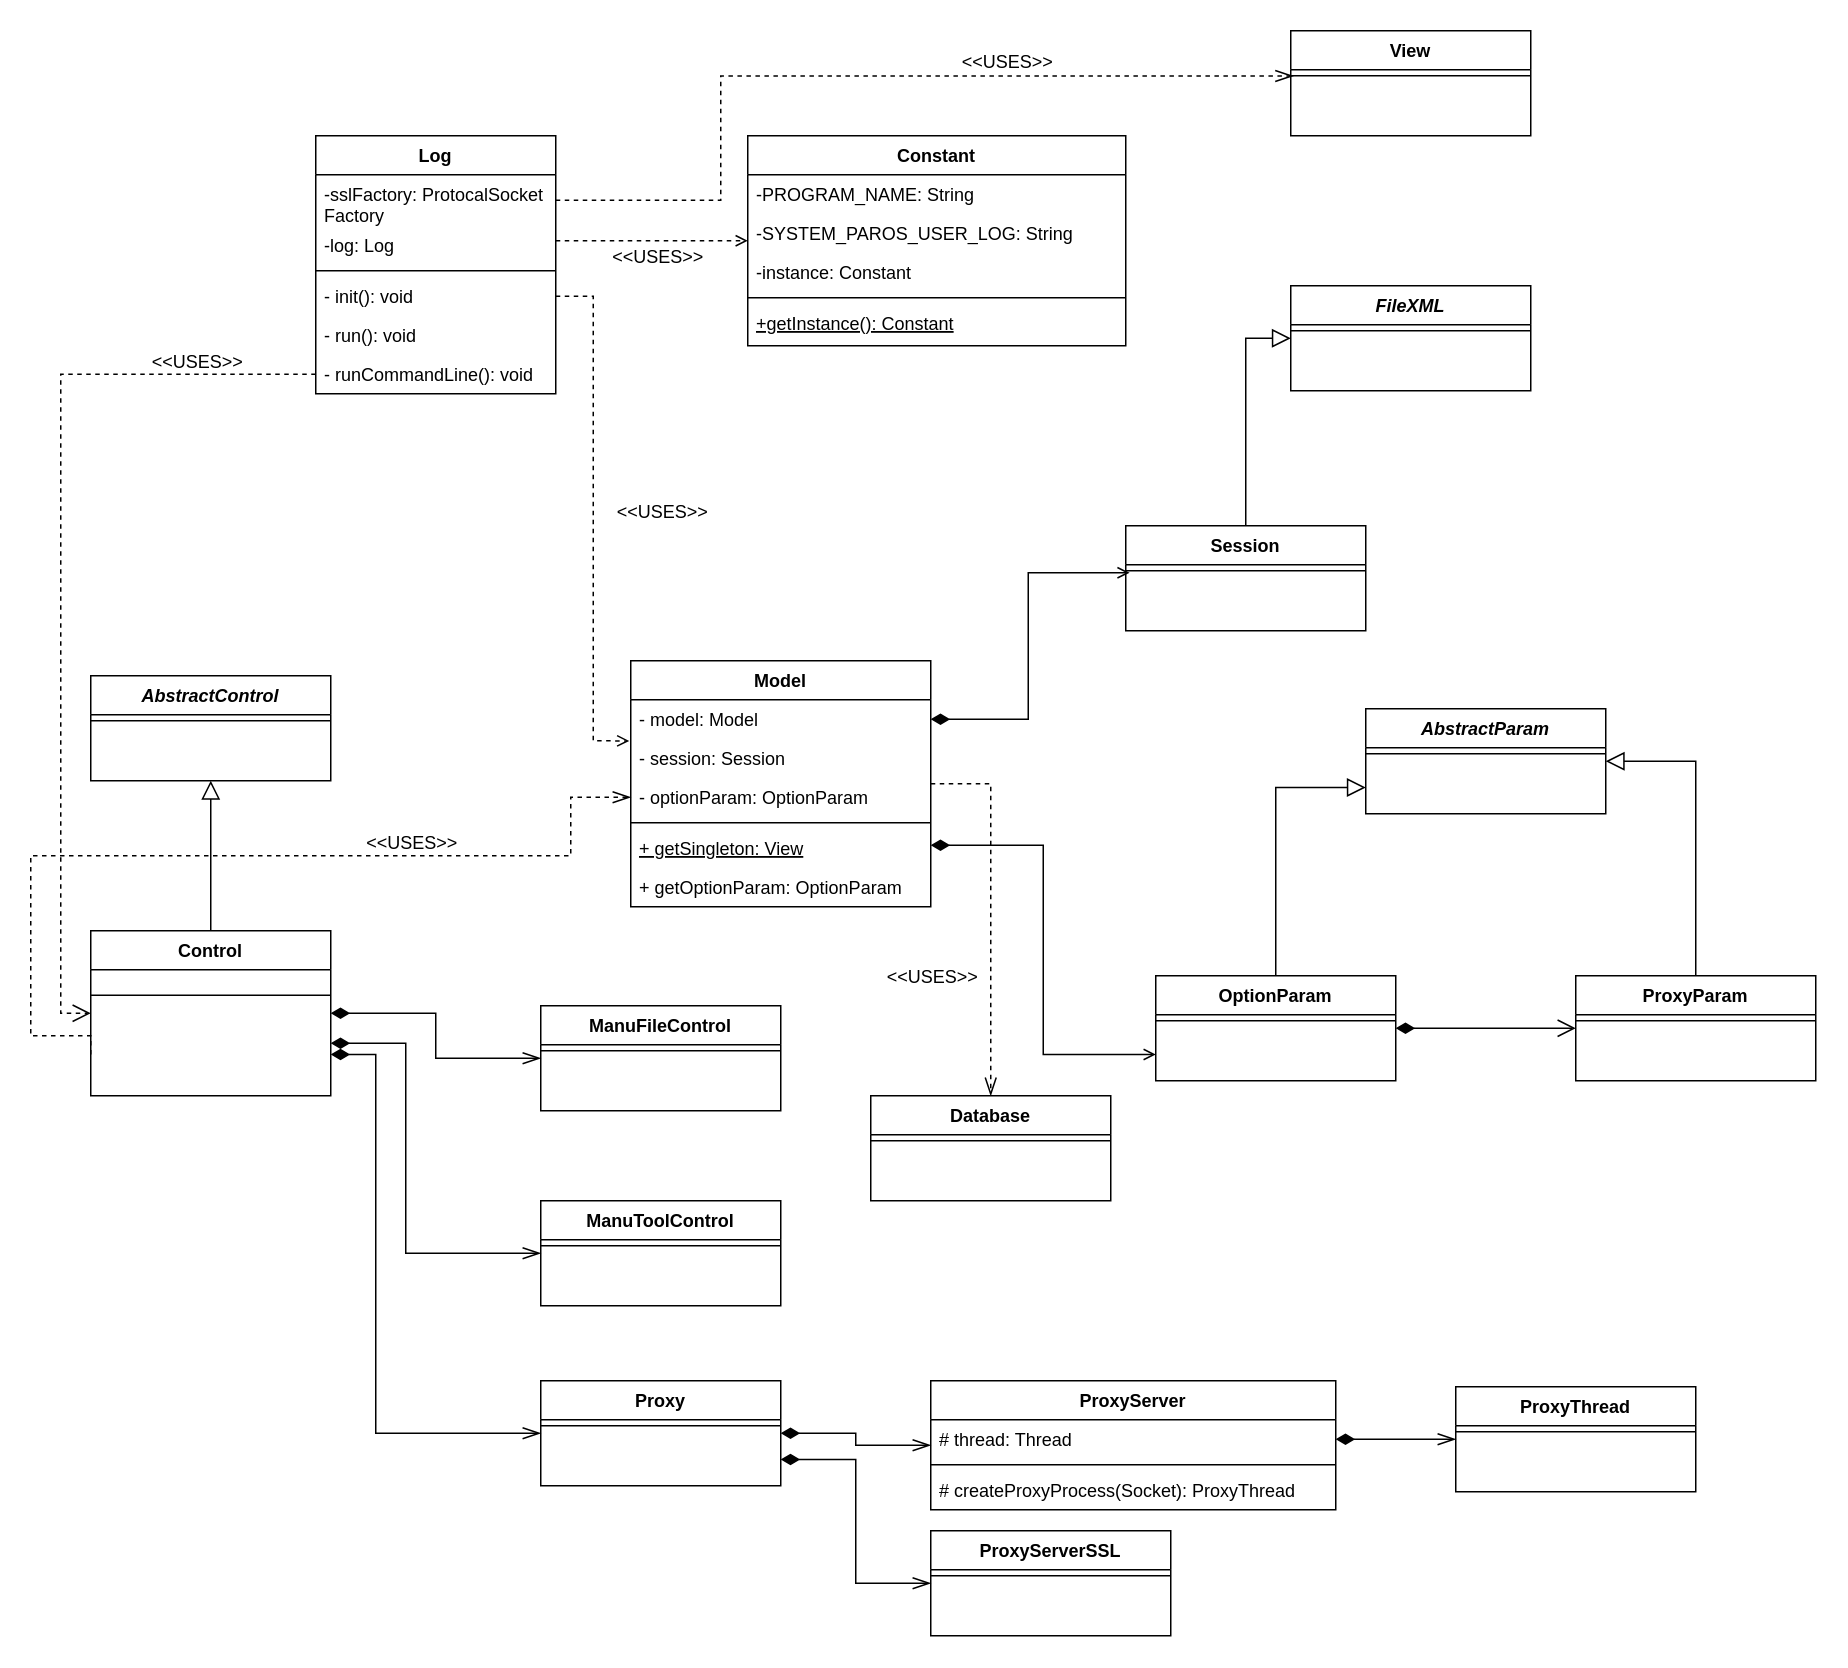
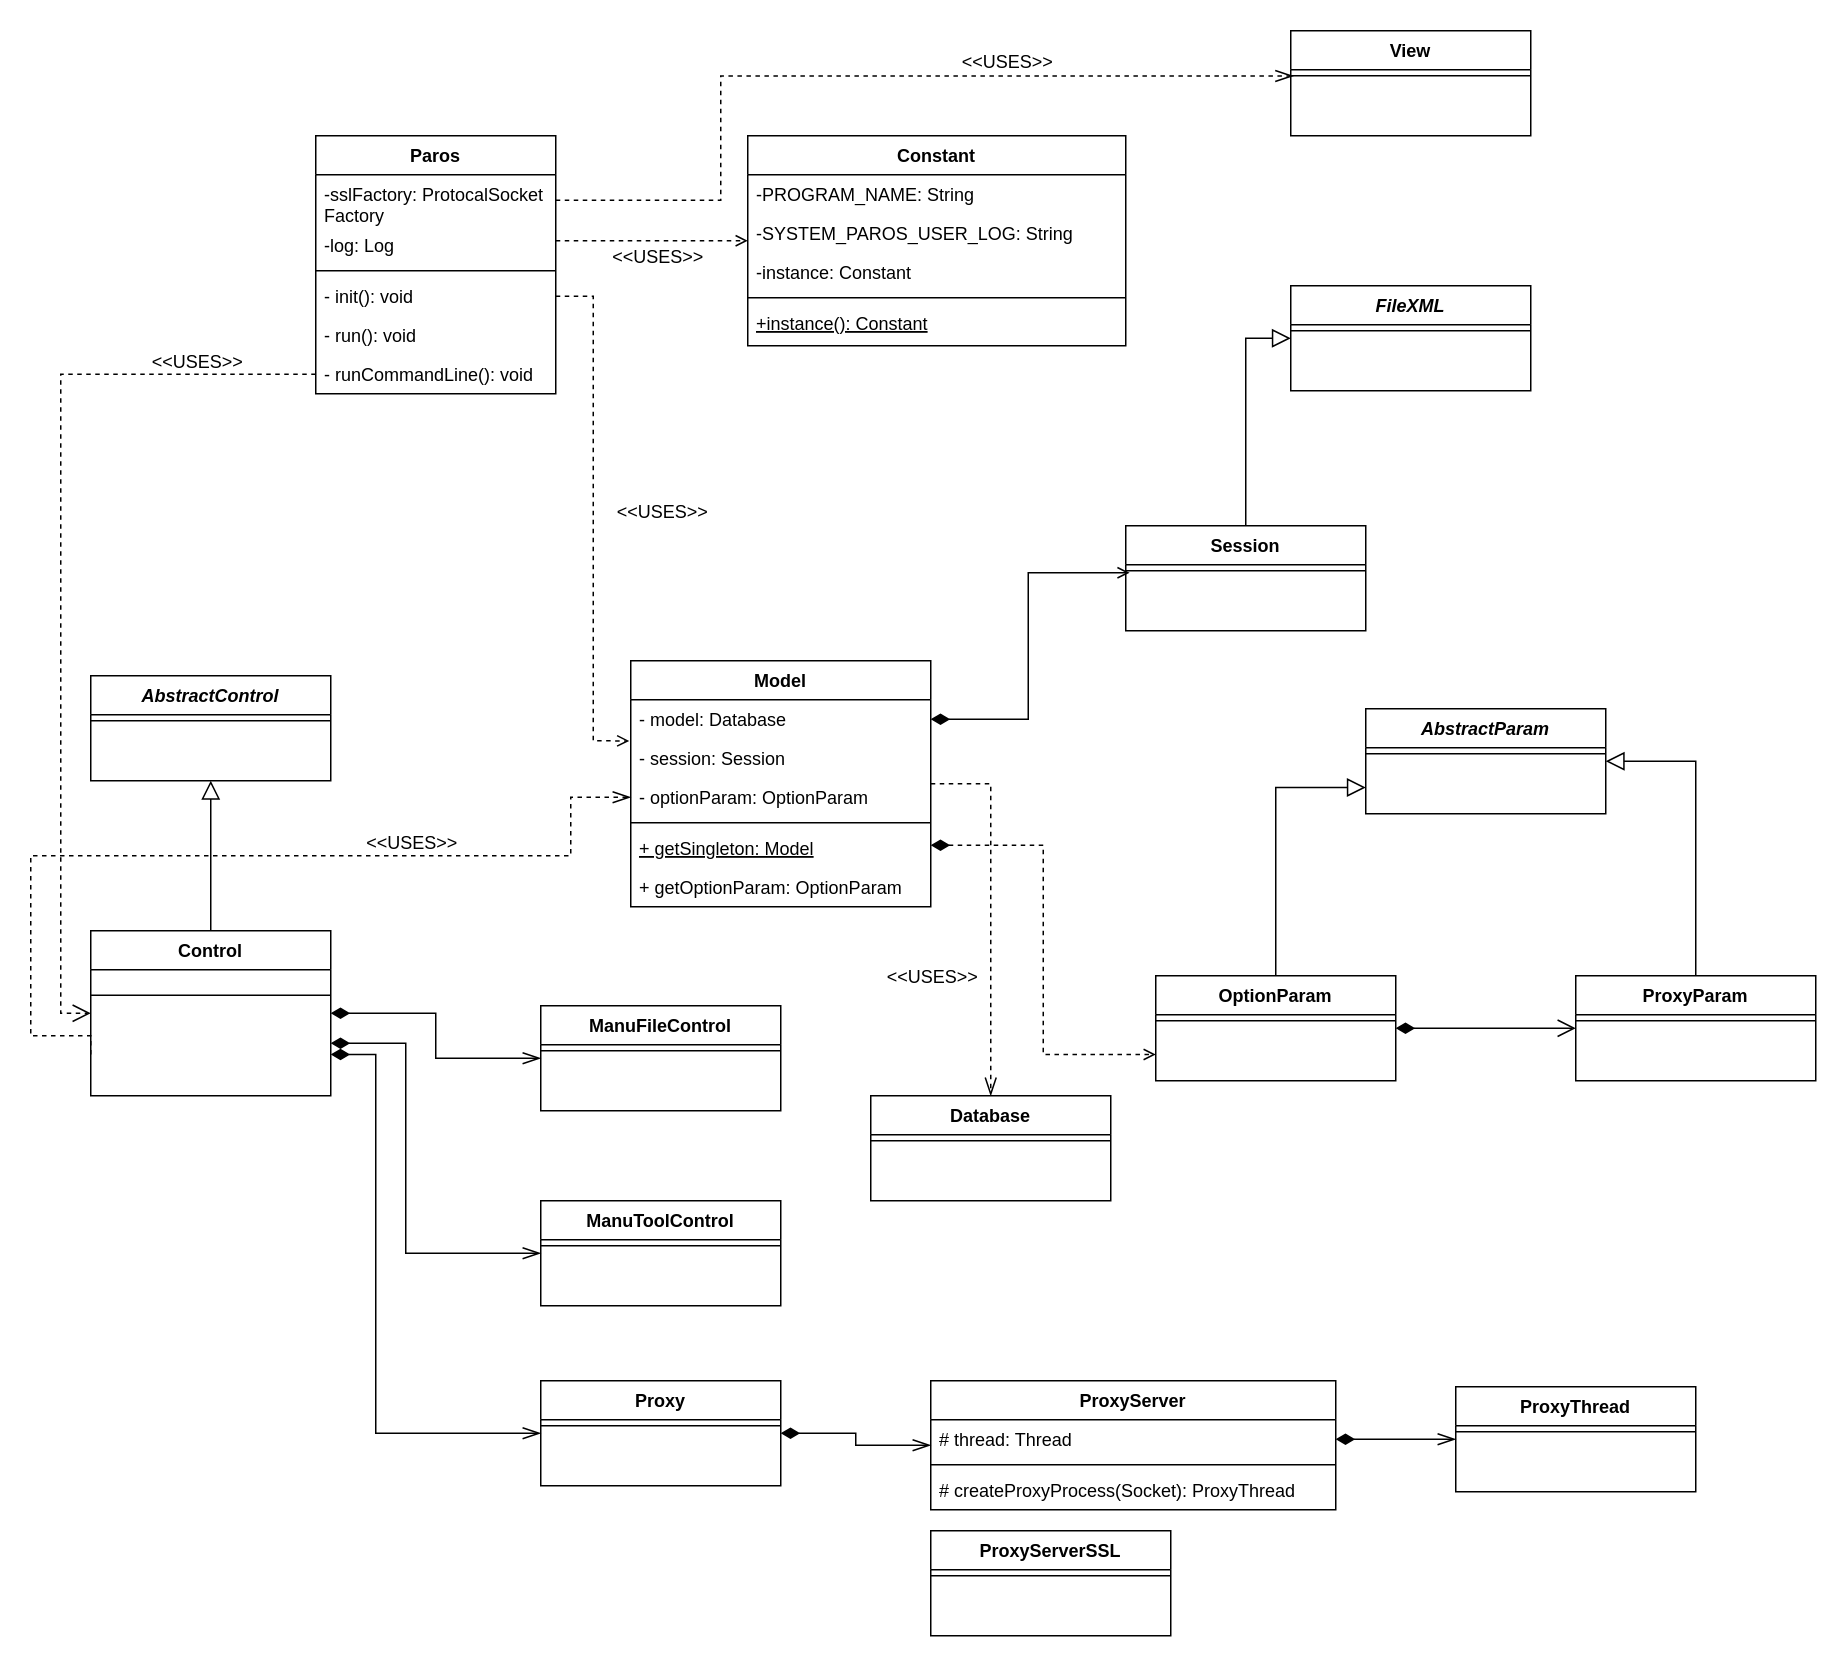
- <mxCell id="3" value="Log" style="swimlane;fontStyle=1;align=center;verticalAlign=top;childLayout=stackLayout;horizontal=1;startSize=26;horizontalStack=0;resizeParent=1;resizeLast=0;collapsible=1;marginBottom=0;rounded=0;shadow=0;strokeWidth=1;" parent="1" vertex="1"><mxGeometry x="210" y="90" width="160" height="172" as="geometry"><mxRectangle x="220" y="120" width="160" height="26" as="alternateBounds" /></mxGeometry></mxCell>
+ <mxCell id="3" value="Paros" style="swimlane;fontStyle=1;align=center;verticalAlign=top;childLayout=stackLayout;horizontal=1;startSize=26;horizontalStack=0;resizeParent=1;resizeLast=0;collapsible=1;marginBottom=0;rounded=0;shadow=0;strokeWidth=1;" parent="1" vertex="1"><mxGeometry x="210" y="90" width="160" height="172" as="geometry"><mxRectangle x="220" y="120" width="160" height="26" as="alternateBounds" /></mxGeometry></mxCell>
- <mxCell id="24" value="+getInstance(): Constant" style="text;align=left;verticalAlign=top;spacingLeft=4;spacingRight=4;overflow=hidden;rotatable=0;points=[[0,0.5],[1,0.5]];portConstraint=eastwest;fontStyle=4" parent="19" vertex="1"><mxGeometry y="112" width="252" height="26" as="geometry" /></mxCell>
+ <mxCell id="24" value="+instance(): Constant" style="text;align=left;verticalAlign=top;spacingLeft=4;spacingRight=4;overflow=hidden;rotatable=0;points=[[0,0.5],[1,0.5]];portConstraint=eastwest;fontStyle=4" parent="19" vertex="1"><mxGeometry y="112" width="252" height="26" as="geometry" /></mxCell>
- <mxCell id="13" value="- model: Model " style="text;align=left;verticalAlign=top;spacingLeft=4;spacingRight=4;overflow=hidden;rotatable=0;points=[[0,0.5],[1,0.5]];portConstraint=eastwest;" parent="12" vertex="1"><mxGeometry y="26" width="200" height="26" as="geometry" /></mxCell>
+ <mxCell id="13" value="- model: Database " style="text;align=left;verticalAlign=top;spacingLeft=4;spacingRight=4;overflow=hidden;rotatable=0;points=[[0,0.5],[1,0.5]];portConstraint=eastwest;" parent="12" vertex="1"><mxGeometry y="26" width="200" height="26" as="geometry" /></mxCell>
- <mxCell id="17" value="+ getSingleton: View" style="text;align=left;verticalAlign=top;spacingLeft=4;spacingRight=4;overflow=hidden;rotatable=0;points=[[0,0.5],[1,0.5]];portConstraint=eastwest;fontStyle=4" vertex="1" parent="12"><mxGeometry y="112" width="200" height="26" as="geometry" /></mxCell>
+ <mxCell id="17" value="+ getSingleton: Model" style="text;align=left;verticalAlign=top;spacingLeft=4;spacingRight=4;overflow=hidden;rotatable=0;points=[[0,0.5],[1,0.5]];portConstraint=eastwest;fontStyle=4" vertex="1" parent="12"><mxGeometry y="112" width="200" height="26" as="geometry" /></mxCell>
- <mxCell id="10" style="edgeStyle=orthogonalEdgeStyle;rounded=0;orthogonalLoop=1;jettySize=auto;html=1;exitX=1;exitY=0.75;exitDx=0;exitDy=0;entryX=0;entryY=0.75;entryDx=0;entryDy=0;startArrow=diamondThin;startFill=1;endArrow=open;endFill=0;startSize=10;" edge="1" parent="1" source="12" target="35"><mxGeometry relative="1" as="geometry"><mxPoint x="770" y="689" as="targetPoint" /></mxGeometry></mxCell>
+ <mxCell id="10" style="edgeStyle=orthogonalEdgeStyle;rounded=0;orthogonalLoop=1;jettySize=auto;html=1;exitX=1;exitY=0.75;exitDx=0;exitDy=0;entryX=0;entryY=0.75;entryDx=0;entryDy=0;startArrow=diamondThin;startFill=1;endArrow=open;endFill=0;startSize=10;dashed=1;" edge="1" parent="1" source="12" target="35"><mxGeometry relative="1" as="geometry"><mxPoint x="770" y="689" as="targetPoint" /></mxGeometry></mxCell>
- <mxCell id="61" style="edgeStyle=elbowEdgeStyle;rounded=0;orthogonalLoop=1;jettySize=auto;html=1;exitX=1;exitY=0.75;exitDx=0;exitDy=0;entryX=0;entryY=0.5;entryDx=0;entryDy=0;startArrow=diamondThin;startFill=1;endArrow=openThin;endFill=0;startSize=10;endSize=10;" edge="1" parent="1" source="62" target="68"><mxGeometry relative="1" as="geometry" /></mxCell>
